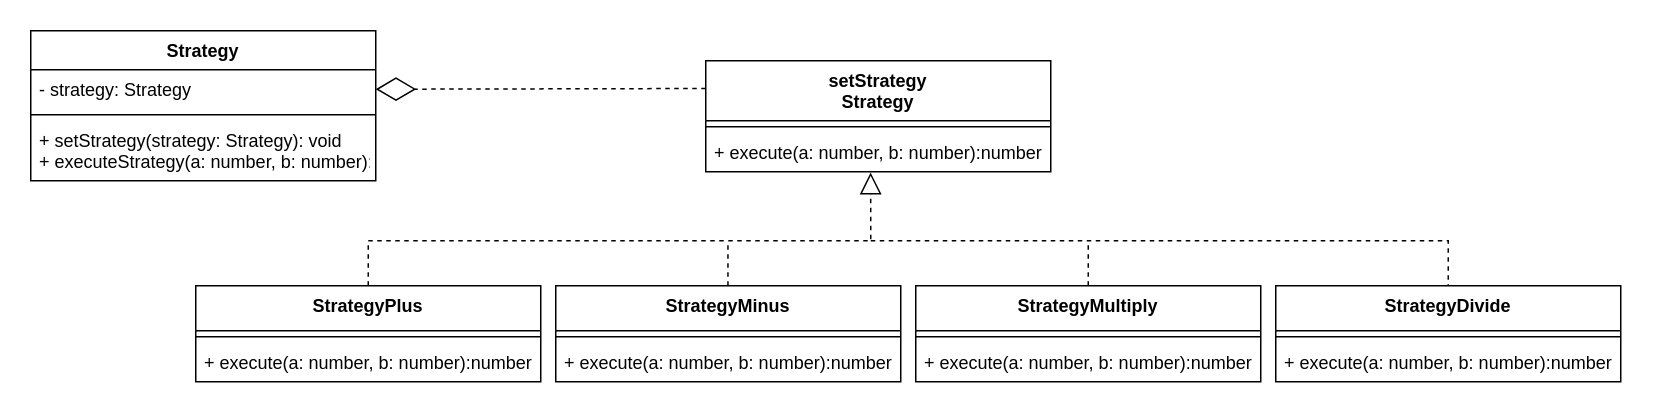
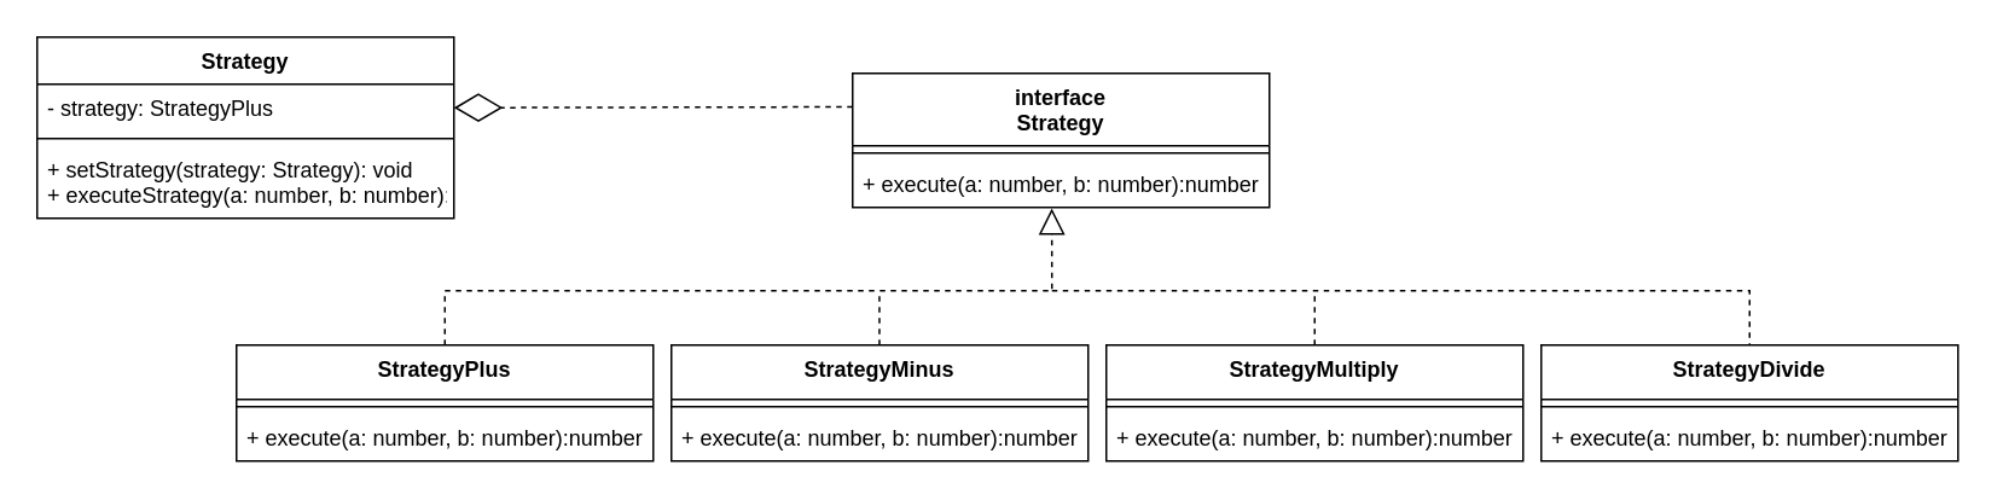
- <mxCell id="2" value="setStrategy&#10;Strategy" style="swimlane;fontStyle=1;align=center;verticalAlign=top;childLayout=stackLayout;horizontal=1;startSize=40;horizontalStack=0;resizeParent=1;resizeParentMax=0;resizeLast=0;collapsible=1;marginBottom=0;" vertex="1" parent="1"><mxGeometry x="470" y="40" width="230" height="74" as="geometry" /></mxCell>
+ <mxCell id="2" value="interface&#10;Strategy" style="swimlane;fontStyle=1;align=center;verticalAlign=top;childLayout=stackLayout;horizontal=1;startSize=40;horizontalStack=0;resizeParent=1;resizeParentMax=0;resizeLast=0;collapsible=1;marginBottom=0;" vertex="1" parent="1"><mxGeometry x="470" y="40" width="230" height="74" as="geometry" /></mxCell>
- <mxCell id="22" value="- strategy: Strategy" style="text;strokeColor=none;fillColor=none;align=left;verticalAlign=top;spacingLeft=4;spacingRight=4;overflow=hidden;rotatable=0;points=[[0,0.5],[1,0.5]];portConstraint=eastwest;" vertex="1" parent="21"><mxGeometry y="26" width="230" height="26" as="geometry" /></mxCell>
+ <mxCell id="22" value="- strategy: StrategyPlus" style="text;strokeColor=none;fillColor=none;align=left;verticalAlign=top;spacingLeft=4;spacingRight=4;overflow=hidden;rotatable=0;points=[[0,0.5],[1,0.5]];portConstraint=eastwest;" vertex="1" parent="21"><mxGeometry y="26" width="230" height="26" as="geometry" /></mxCell>
